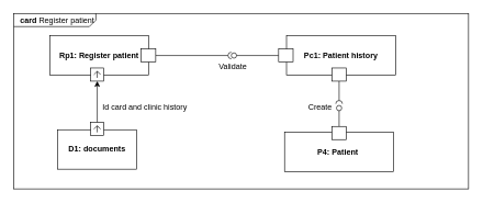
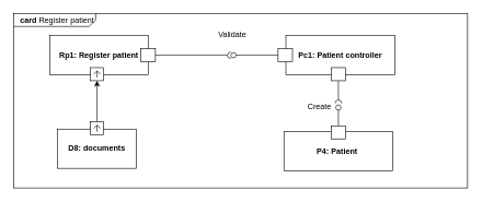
- <mxCell id="23" value="&lt;b&gt;Pc1: Patient history&lt;/b&gt;" style="rounded=0;whiteSpace=wrap;html=1;fillColor=none;container=0;" parent="22" vertex="1"><mxGeometry x="12" width="166" height="60" as="geometry" /></mxCell>
+ <mxCell id="23" value="&lt;b&gt;Pc1: Patient controller&lt;/b&gt;" style="rounded=0;whiteSpace=wrap;html=1;fillColor=none;container=0;" parent="22" vertex="1"><mxGeometry x="12" width="166" height="60" as="geometry" /></mxCell>
- <mxCell id="12" value="Validate" style="text;html=1;align=center;verticalAlign=middle;resizable=0;points=[];autosize=1;strokeColor=none;fillColor=none;" parent="1" vertex="1"><mxGeometry x="322.5" y="89" width="60" height="26" as="geometry" /></mxCell>
+ <mxCell id="12" value="Validate" style="text;html=1;align=center;verticalAlign=middle;resizable=0;points=[];autosize=1;strokeColor=none;fillColor=none;" parent="1" vertex="1"><mxGeometry x="322.5" y="39" width="60" height="26" as="geometry" /></mxCell>
- <mxCell id="7" value="Id card and clinic history" style="text;html=1;align=center;verticalAlign=middle;resizable=0;points=[];autosize=1;strokeColor=none;fillColor=none;" parent="1" vertex="1"><mxGeometry x="145" y="150" width="147" height="26" as="geometry" /></mxCell>
- <mxCell id="5" value="&lt;b&gt;D1: documents&lt;/b&gt;" style="rounded=0;whiteSpace=wrap;html=1;fillColor=none;container=0;" parent="4" vertex="1"><mxGeometry y="11" width="120" height="60" as="geometry" /></mxCell>
+ <mxCell id="5" value="&lt;b&gt;D8: documents&lt;/b&gt;" style="rounded=0;whiteSpace=wrap;html=1;fillColor=none;container=0;" parent="4" vertex="1"><mxGeometry y="11" width="120" height="60" as="geometry" /></mxCell>
